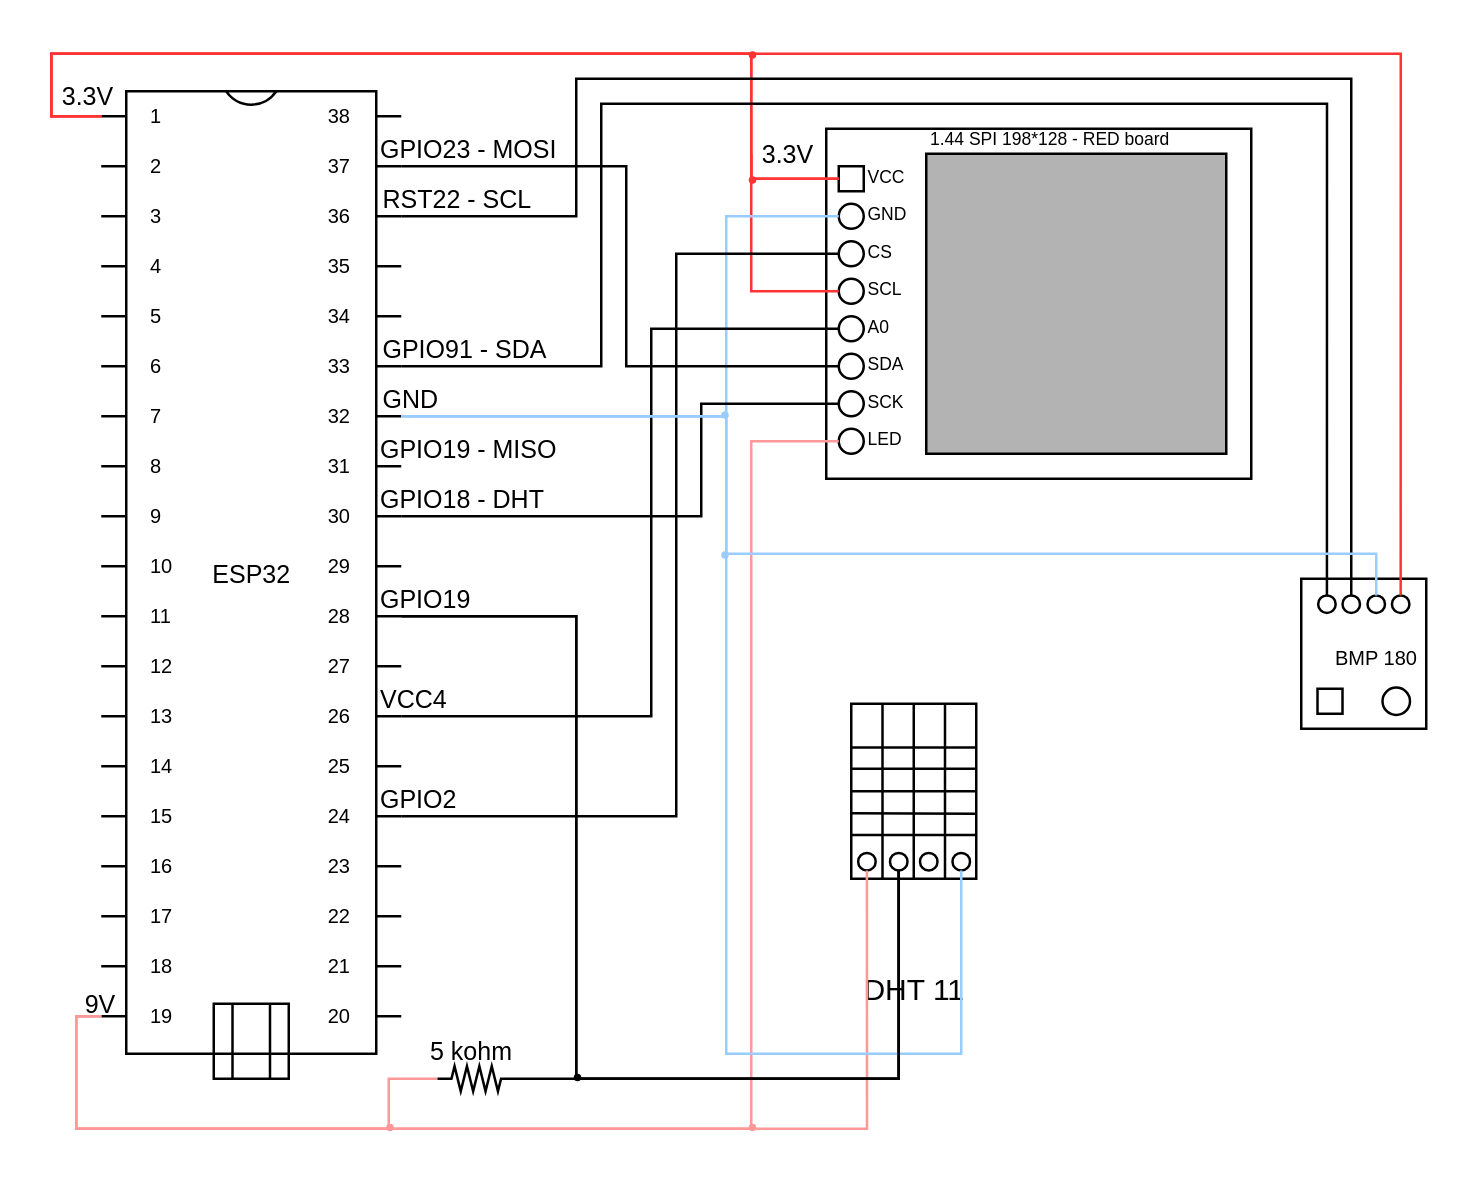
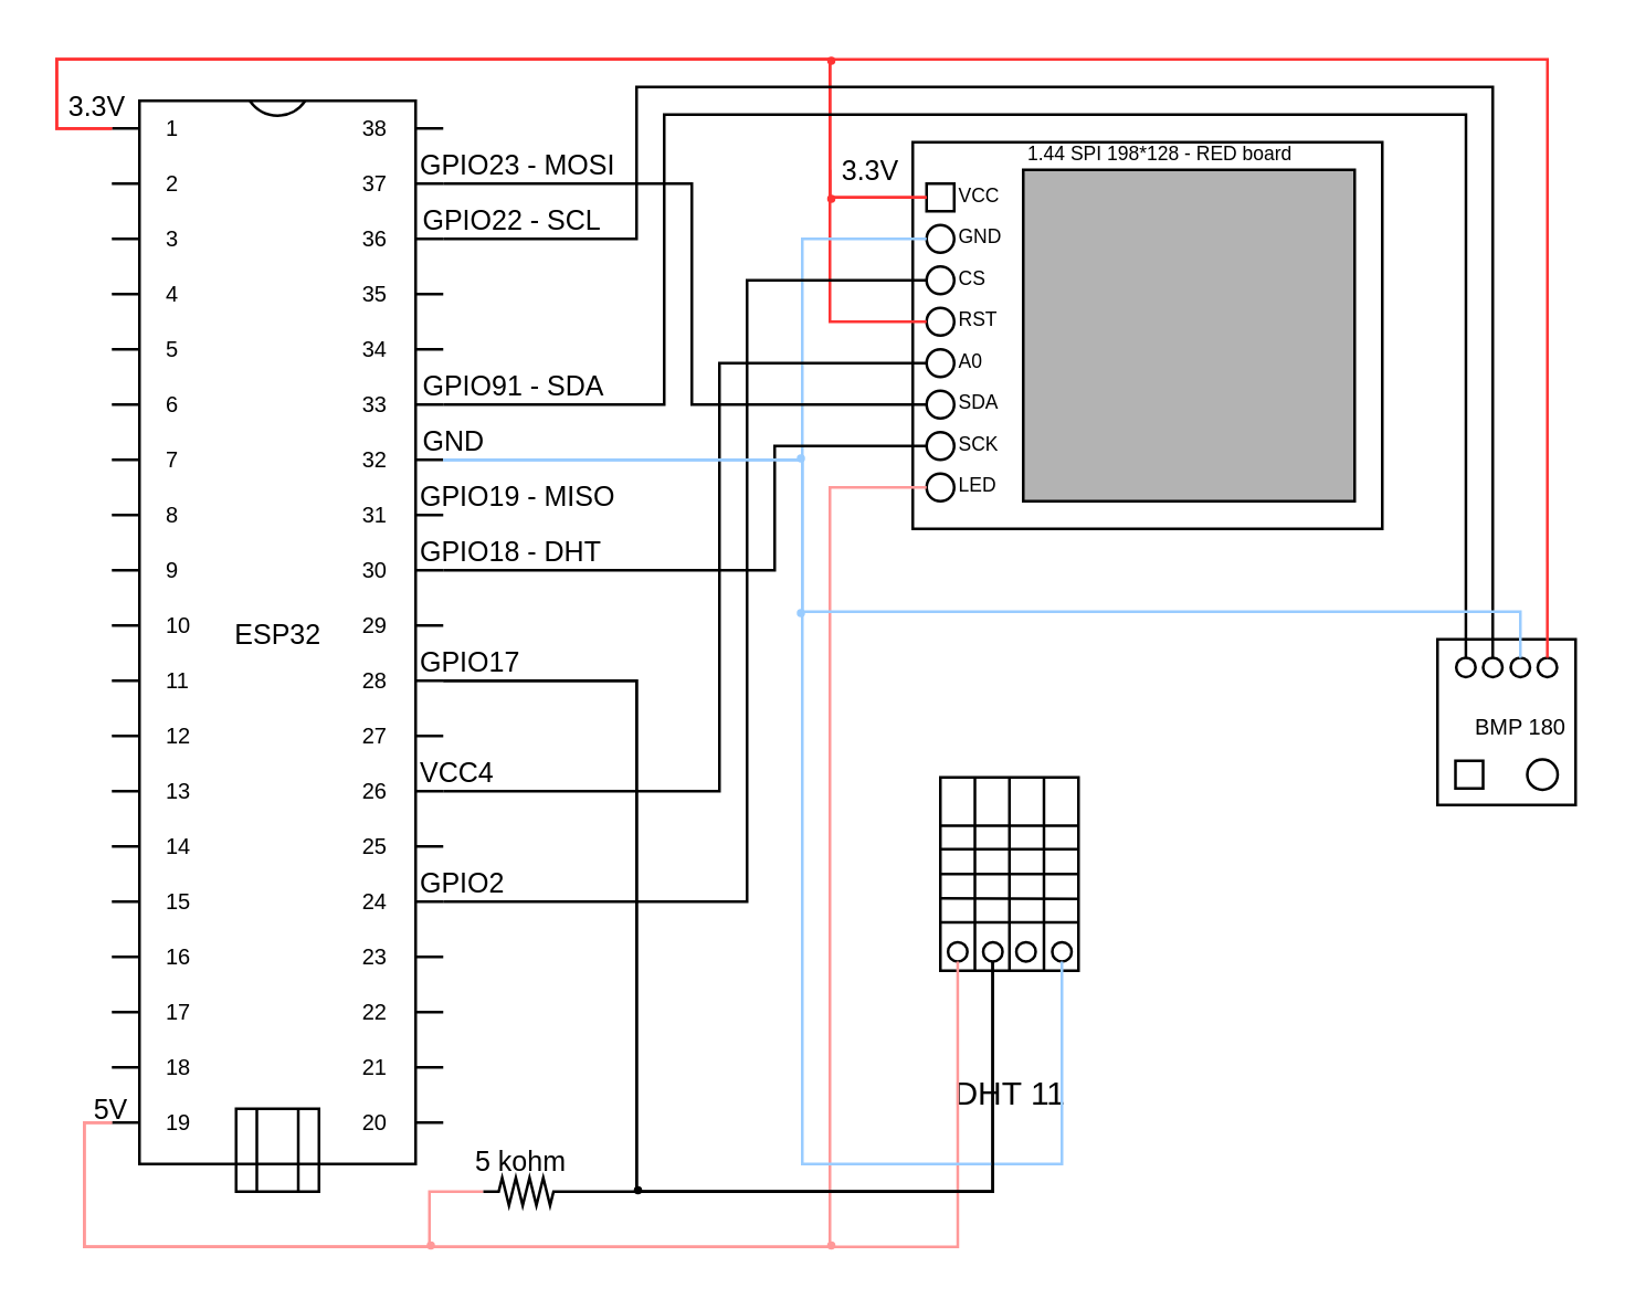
- <mxCell id="58" value="&lt;span&gt;RST22 - SCL&lt;/span&gt;" style="text;html=1;strokeColor=none;fillColor=none;align=left;verticalAlign=middle;whiteSpace=wrap;rounded=0;fontSize=10;" parent="1" vertex="1"><mxGeometry x="150.5" y="71.5" width="80" height="15" as="geometry" /></mxCell>
+ <mxCell id="58" value="&lt;span&gt;GPIO22 - SCL&lt;/span&gt;" style="text;html=1;strokeColor=none;fillColor=none;align=left;verticalAlign=middle;whiteSpace=wrap;rounded=0;fontSize=10;" parent="1" vertex="1"><mxGeometry x="150.5" y="71.5" width="80" height="15" as="geometry" /></mxCell>
- <mxCell id="17" value="SCL" style="text;html=1;strokeColor=none;fillColor=none;align=left;verticalAlign=middle;whiteSpace=wrap;rounded=0;fontSize=7;" parent="3" vertex="1"><mxGeometry x="15" y="60" width="20" height="10" as="geometry" /></mxCell>
+ <mxCell id="17" value="RST" style="text;html=1;strokeColor=none;fillColor=none;align=left;verticalAlign=middle;whiteSpace=wrap;rounded=0;fontSize=7;" parent="3" vertex="1"><mxGeometry x="15" y="60" width="20" height="10" as="geometry" /></mxCell>
- <mxCell id="76" value="GPIO19" style="text;html=1;strokeColor=none;fillColor=none;align=left;verticalAlign=middle;whiteSpace=wrap;rounded=0;fontSize=10;" parent="1" vertex="1"><mxGeometry x="150" y="231" width="40" height="15" as="geometry" /></mxCell>
+ <mxCell id="76" value="GPIO17" style="text;html=1;strokeColor=none;fillColor=none;align=left;verticalAlign=middle;whiteSpace=wrap;rounded=0;fontSize=10;" parent="1" vertex="1"><mxGeometry x="150" y="231" width="40" height="15" as="geometry" /></mxCell>
- <mxCell id="36" value="9V" style="text;html=1;strokeColor=none;fillColor=none;align=center;verticalAlign=middle;whiteSpace=wrap;rounded=0;fontSize=10;" parent="1" vertex="1"><mxGeometry x="30" y="396" width="20" height="10" as="geometry" /></mxCell>
+ <mxCell id="36" value="5V" style="text;html=1;strokeColor=none;fillColor=none;align=center;verticalAlign=middle;whiteSpace=wrap;rounded=0;fontSize=10;" parent="1" vertex="1"><mxGeometry x="30" y="396" width="20" height="10" as="geometry" /></mxCell>
